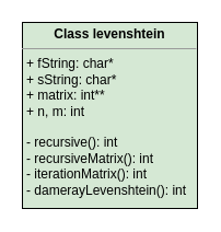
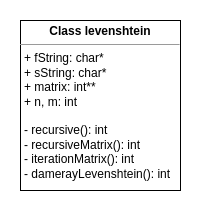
- <mxCell id="2" value="&lt;p style=&quot;margin: 0px ; margin-top: 4px ; text-align: center&quot;&gt;&lt;b&gt;Class levenshtein&lt;/b&gt;&lt;/p&gt;&lt;hr size=&quot;1&quot;&gt;&lt;p style=&quot;margin: 0px ; margin-left: 4px&quot;&gt;+ fString: char*&lt;/p&gt;&lt;p style=&quot;margin: 0px ; margin-left: 4px&quot;&gt;+ sString: char*&lt;/p&gt;&lt;p style=&quot;margin: 0px ; margin-left: 4px&quot;&gt;+ matrix: int**&lt;/p&gt;&lt;p style=&quot;margin: 0px ; margin-left: 4px&quot;&gt;+ n, m: int&lt;/p&gt;&lt;p style=&quot;margin: 0px ; margin-left: 4px&quot;&gt;&lt;br&gt;&lt;/p&gt;&lt;div style=&quot;color: rgb(212 , 212 , 212) ; background-color: rgb(30 , 30 , 30) ; font-family: &amp;#34;droid sans mono&amp;#34; , monospace , monospace , &amp;#34;droid sans fallback&amp;#34; ; font-size: 15px ; line-height: 20px&quot;&gt;&lt;/div&gt;&lt;p style=&quot;margin: 0px ; margin-left: 4px&quot;&gt;- recursive()&lt;span&gt;: int&lt;/span&gt;&lt;/p&gt;&lt;p style=&quot;margin: 0px ; margin-left: 4px&quot;&gt;&lt;span&gt;- recursiveMatrix(): int&lt;/span&gt;&lt;/p&gt;&lt;p style=&quot;margin: 0px ; margin-left: 4px&quot;&gt;&lt;span&gt;- iterationMatrix(): int&lt;/span&gt;&lt;/p&gt;&lt;p style=&quot;margin: 0px ; margin-left: 4px&quot;&gt;&lt;span&gt;- damerayLevenshtein(): int&lt;/span&gt;&lt;/p&gt;" style="verticalAlign=top;align=left;overflow=fill;fontSize=12;fontFamily=Helvetica;html=1;fillColor=#d5e8d4;" vertex="1" parent="1"><mxGeometry x="20" y="20" width="160" height="170" as="geometry" /></mxCell>
+ <mxCell id="2" value="&lt;p style=&quot;margin: 0px ; margin-top: 4px ; text-align: center&quot;&gt;&lt;b&gt;Class levenshtein&lt;/b&gt;&lt;/p&gt;&lt;hr size=&quot;1&quot;&gt;&lt;p style=&quot;margin: 0px ; margin-left: 4px&quot;&gt;+ fString: char*&lt;/p&gt;&lt;p style=&quot;margin: 0px ; margin-left: 4px&quot;&gt;+ sString: char*&lt;/p&gt;&lt;p style=&quot;margin: 0px ; margin-left: 4px&quot;&gt;+ matrix: int**&lt;/p&gt;&lt;p style=&quot;margin: 0px ; margin-left: 4px&quot;&gt;+ n, m: int&lt;/p&gt;&lt;p style=&quot;margin: 0px ; margin-left: 4px&quot;&gt;&lt;br&gt;&lt;/p&gt;&lt;div style=&quot;color: rgb(212 , 212 , 212) ; background-color: rgb(30 , 30 , 30) ; font-family: &amp;#34;droid sans mono&amp;#34; , monospace , monospace , &amp;#34;droid sans fallback&amp;#34; ; font-size: 15px ; line-height: 20px&quot;&gt;&lt;/div&gt;&lt;p style=&quot;margin: 0px ; margin-left: 4px&quot;&gt;- recursive()&lt;span&gt;: int&lt;/span&gt;&lt;/p&gt;&lt;p style=&quot;margin: 0px ; margin-left: 4px&quot;&gt;&lt;span&gt;- recursiveMatrix(): int&lt;/span&gt;&lt;/p&gt;&lt;p style=&quot;margin: 0px ; margin-left: 4px&quot;&gt;&lt;span&gt;- iterationMatrix(): int&lt;/span&gt;&lt;/p&gt;&lt;p style=&quot;margin: 0px ; margin-left: 4px&quot;&gt;&lt;span&gt;- damerayLevenshtein(): int&lt;/span&gt;&lt;/p&gt;" style="verticalAlign=top;align=left;overflow=fill;fontSize=12;fontFamily=Helvetica;html=1;" vertex="1" parent="1"><mxGeometry x="20" y="20" width="160" height="170" as="geometry" /></mxCell>
